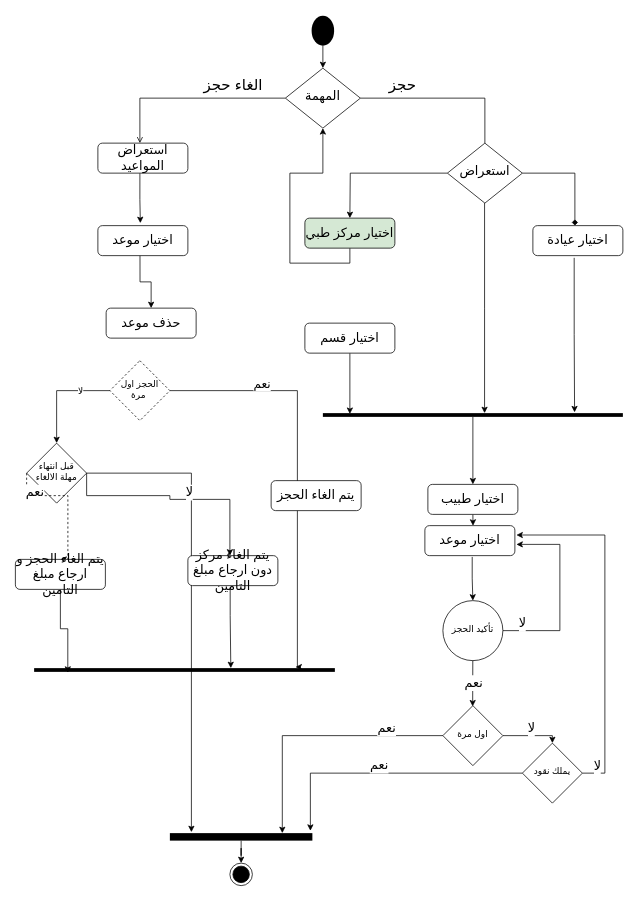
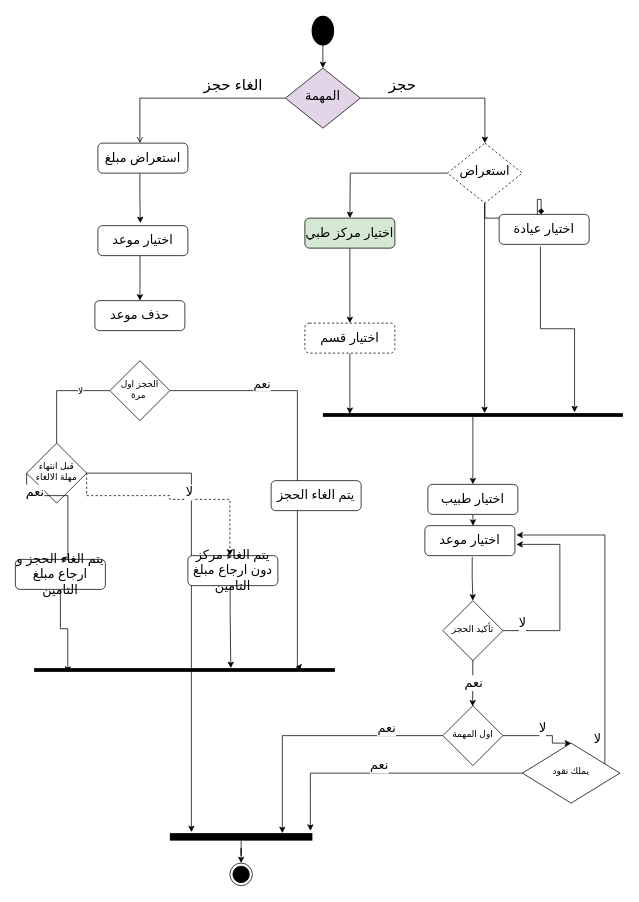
- <mxCell id="6" value="&lt;span style=&quot;font-size: 17px&quot;&gt;المهمة&lt;/span&gt;" style="rhombus;whiteSpace=wrap;html=1;shadow=0;fontFamily=Helvetica;fontSize=12;align=center;strokeWidth=1;spacing=6;spacingTop=-4;" parent="1" vertex="1"><mxGeometry x="380" y="90" width="100" height="80" as="geometry" /></mxCell>
+ <mxCell id="6" value="&lt;span style=&quot;font-size: 17px&quot;&gt;المهمة&lt;/span&gt;" style="rhombus;whiteSpace=wrap;html=1;shadow=0;fontFamily=Helvetica;fontSize=12;align=center;strokeWidth=1;spacing=6;spacingTop=-4;fillColor=#e1d5e7;" parent="1" vertex="1"><mxGeometry x="380" y="90" width="100" height="80" as="geometry" /></mxCell>
- <mxCell id="2" style="edgeStyle=orthogonalEdgeStyle;rounded=0;orthogonalLoop=1;jettySize=auto;html=1;entryX=0.5;entryY=0;entryDx=0;entryDy=0;endArrow=none;" parent="1" source="6" target="12" edge="1"><mxGeometry relative="1" as="geometry" /></mxCell>
+ <mxCell id="2" style="edgeStyle=orthogonalEdgeStyle;rounded=0;orthogonalLoop=1;jettySize=auto;html=1;entryX=0.5;entryY=0;entryDx=0;entryDy=0;" parent="1" source="6" target="12" edge="1"><mxGeometry relative="1" as="geometry" /></mxCell>
- <mxCell id="54" value="&lt;font style=&quot;font-size: 17px&quot;&gt;استعراض المواعيد&lt;/font&gt;" style="rounded=1;whiteSpace=wrap;html=1;fontSize=12;glass=0;strokeWidth=1;shadow=0;" vertex="1" parent="1"><mxGeometry x="130" y="190" width="120" height="40" as="geometry" /></mxCell>
+ <mxCell id="54" value="&lt;font style=&quot;font-size: 17px&quot;&gt;استعراض مبلغ&lt;/font&gt;" style="rounded=1;whiteSpace=wrap;html=1;fontSize=12;glass=0;strokeWidth=1;shadow=0;" vertex="1" parent="1"><mxGeometry x="130" y="190" width="120" height="40" as="geometry" /></mxCell>
- <mxCell id="19" value="" style="edgeStyle=orthogonalEdgeStyle;rounded=0;orthogonalLoop=1;jettySize=auto;html=1;exitX=0.5;exitY=1;exitDx=0;exitDy=0;" parent="1" source="57" target="6" edge="1"><mxGeometry relative="1" as="geometry"><mxPoint x="466" y="340" as="sourcePoint" /><mxPoint x="466" y="420" as="targetPoint" /></mxGeometry></mxCell>
+ <mxCell id="19" value="" style="edgeStyle=orthogonalEdgeStyle;rounded=0;orthogonalLoop=1;jettySize=auto;html=1;exitX=0.5;exitY=1;exitDx=0;exitDy=0;entryX=0.5;entryY=0;entryDx=0;entryDy=0;" parent="1" source="57" target="58" edge="1"><mxGeometry relative="1" as="geometry"><mxPoint x="466" y="340" as="sourcePoint" /><mxPoint x="466" y="420" as="targetPoint" /></mxGeometry></mxCell>
- <mxCell id="12" value="&lt;span style=&quot;font-size: 17px&quot;&gt;استعراض&lt;/span&gt;" style="rhombus;whiteSpace=wrap;html=1;shadow=0;fontFamily=Helvetica;fontSize=12;align=center;strokeWidth=1;spacing=6;spacingTop=-4;" parent="1" vertex="1"><mxGeometry x="596" y="190" width="100" height="80" as="geometry" /></mxCell>
+ <mxCell id="12" value="&lt;span style=&quot;font-size: 17px&quot;&gt;استعراض&lt;/span&gt;" style="rhombus;whiteSpace=wrap;html=1;shadow=0;fontFamily=Helvetica;fontSize=12;align=center;strokeWidth=1;spacing=6;spacingTop=-4;dashed=1;" parent="1" vertex="1"><mxGeometry x="596" y="190" width="100" height="80" as="geometry" /></mxCell>
- <mxCell id="59" value="&lt;font style=&quot;font-size: 17px&quot;&gt;اختيار عيادة&lt;/font&gt;" style="rounded=1;whiteSpace=wrap;html=1;fontSize=12;glass=0;strokeWidth=1;shadow=0;" vertex="1" parent="1"><mxGeometry x="710" y="300" width="120" height="40" as="geometry" /></mxCell>
+ <mxCell id="59" value="&lt;font style=&quot;font-size: 17px&quot;&gt;اختيار عيادة&lt;/font&gt;" style="rounded=1;whiteSpace=wrap;html=1;fontSize=12;glass=0;strokeWidth=1;shadow=0;" vertex="1" parent="1"><mxGeometry x="665" y="285" width="120" height="40" as="geometry" /></mxCell>
- <mxCell id="56" value="&lt;font style=&quot;font-size: 17px&quot;&gt;حذف موعد&lt;/font&gt;" style="rounded=1;whiteSpace=wrap;html=1;fontSize=12;glass=0;strokeWidth=1;shadow=0;" vertex="1" parent="1"><mxGeometry x="141" y="410" width="120" height="40" as="geometry" /></mxCell>
+ <mxCell id="56" value="&lt;font style=&quot;font-size: 17px&quot;&gt;حذف موعد&lt;/font&gt;" style="rounded=1;whiteSpace=wrap;html=1;fontSize=12;glass=0;strokeWidth=1;shadow=0;" vertex="1" parent="1"><mxGeometry x="126" y="400" width="120" height="40" as="geometry" /></mxCell>
- <mxCell id="58" value="&lt;font style=&quot;font-size: 17px&quot;&gt;اختيار قسم&lt;/font&gt;" style="rounded=1;whiteSpace=wrap;html=1;fontSize=12;glass=0;strokeWidth=1;shadow=0;" vertex="1" parent="1"><mxGeometry x="406" y="430" width="120" height="40" as="geometry" /></mxCell>
+ <mxCell id="58" value="&lt;font style=&quot;font-size: 17px&quot;&gt;اختيار قسم&lt;/font&gt;" style="rounded=1;whiteSpace=wrap;html=1;fontSize=12;glass=0;strokeWidth=1;shadow=0;dashed=1;" vertex="1" parent="1"><mxGeometry x="406" y="430" width="120" height="40" as="geometry" /></mxCell>
- <mxCell id="51" value="الحجز اول مرة&amp;nbsp;" style="rhombus;whiteSpace=wrap;html=1;shadow=0;strokeWidth=1;spacing=6;spacingTop=-4;dashed=1;" parent="1" vertex="1"><mxGeometry x="146" y="480" width="80" height="80" as="geometry" /></mxCell>
+ <mxCell id="51" value="الحجز اول مرة&amp;nbsp;" style="rhombus;whiteSpace=wrap;html=1;shadow=0;strokeWidth=1;spacing=6;spacingTop=-4;" parent="1" vertex="1"><mxGeometry x="146" y="480" width="80" height="80" as="geometry" /></mxCell>
- <mxCell id="42" style="edgeStyle=orthogonalEdgeStyle;rounded=0;orthogonalLoop=1;jettySize=auto;html=1;entryX=0.5;entryY=0;entryDx=0;entryDy=0;" parent="1" source="51" target="41" edge="1"><mxGeometry relative="1" as="geometry"><mxPoint x="186.059" y="490" as="sourcePoint" /><mxPoint x="186" y="560" as="targetPoint" /></mxGeometry></mxCell>
+ <mxCell id="42" style="edgeStyle=orthogonalEdgeStyle;rounded=0;orthogonalLoop=1;jettySize=auto;html=1;entryX=0.5;entryY=0;entryDx=0;entryDy=0;endArrow=none;" parent="1" source="51" target="41" edge="1"><mxGeometry relative="1" as="geometry"><mxPoint x="186.059" y="490" as="sourcePoint" /><mxPoint x="186" y="560" as="targetPoint" /></mxGeometry></mxCell>
- <mxCell id="47" value="" style="edgeStyle=orthogonalEdgeStyle;rounded=0;orthogonalLoop=1;jettySize=auto;html=1;exitX=1;exitY=0.5;exitDx=0;exitDy=0;entryX=0.467;entryY=0;entryDx=0;entryDy=0;entryPerimeter=0;" parent="1" source="41" target="63" edge="1"><mxGeometry relative="1" as="geometry"><Array as="points"><mxPoint x="226" y="660" /><mxPoint x="226" y="665" /><mxPoint x="306" y="665" /></Array><mxPoint x="240" y="665" as="sourcePoint" /><mxPoint x="306" y="730" as="targetPoint" /></mxGeometry></mxCell>
+ <mxCell id="47" value="" style="edgeStyle=orthogonalEdgeStyle;rounded=0;orthogonalLoop=1;jettySize=auto;html=1;exitX=1;exitY=0.5;exitDx=0;exitDy=0;entryX=0.467;entryY=0;entryDx=0;entryDy=0;entryPerimeter=0;dashed=1;" parent="1" source="41" target="63" edge="1"><mxGeometry relative="1" as="geometry"><Array as="points"><mxPoint x="226" y="660" /><mxPoint x="226" y="665" /><mxPoint x="306" y="665" /></Array><mxPoint x="240" y="665" as="sourcePoint" /><mxPoint x="306" y="730" as="targetPoint" /></mxGeometry></mxCell>
- <mxCell id="45" style="edgeStyle=orthogonalEdgeStyle;rounded=0;orthogonalLoop=1;jettySize=auto;html=1;exitX=0;exitY=0.5;exitDx=0;exitDy=0;entryX=0.5;entryY=0;entryDx=0;entryDy=0;dashed=1;" parent="1" source="41" target="64" edge="1"><mxGeometry relative="1" as="geometry"><mxPoint x="90" y="730" as="targetPoint" /><Array as="points"><mxPoint x="90" y="660" /></Array><mxPoint x="270" y="641" as="sourcePoint" /></mxGeometry></mxCell>
+ <mxCell id="45" style="edgeStyle=orthogonalEdgeStyle;rounded=0;orthogonalLoop=1;jettySize=auto;html=1;exitX=0;exitY=0.5;exitDx=0;exitDy=0;entryX=0.5;entryY=0;entryDx=0;entryDy=0;" parent="1" source="41" target="64" edge="1"><mxGeometry relative="1" as="geometry"><mxPoint x="90" y="730" as="targetPoint" /><Array as="points"><mxPoint x="90" y="660" /></Array><mxPoint x="270" y="641" as="sourcePoint" /></mxGeometry></mxCell>
- <mxCell id="27" value="تأكيد الحجز" style="ellipse;whiteSpace=wrap;html=1;shadow=0;strokeWidth=1;spacing=6;spacingTop=-4;" parent="1" vertex="1"><mxGeometry x="590" y="800" width="80" height="80" as="geometry" /></mxCell>
+ <mxCell id="27" value="تأكيد الحجز" style="rhombus;whiteSpace=wrap;html=1;shadow=0;strokeWidth=1;spacing=6;spacingTop=-4;" parent="1" vertex="1"><mxGeometry x="590" y="800" width="80" height="80" as="geometry" /></mxCell>
- <mxCell id="32" value="اول مرة" style="rhombus;whiteSpace=wrap;html=1;shadow=0;strokeWidth=1;spacing=6;spacingTop=-4;" parent="1" vertex="1"><mxGeometry x="590" y="940" width="80" height="80" as="geometry" /></mxCell>
+ <mxCell id="32" value="اول المهمة" style="rhombus;whiteSpace=wrap;html=1;shadow=0;strokeWidth=1;spacing=6;spacingTop=-4;" parent="1" vertex="1"><mxGeometry x="590" y="940" width="80" height="80" as="geometry" /></mxCell>
- <mxCell id="37" value="يملك نقود" style="rhombus;whiteSpace=wrap;html=1;shadow=0;strokeWidth=1;spacing=6;spacingTop=-4;" parent="1" vertex="1"><mxGeometry x="696" y="990" width="80" height="80" as="geometry" /></mxCell>
+ <mxCell id="37" value="يملك نقود" style="rhombus;whiteSpace=wrap;html=1;shadow=0;strokeWidth=1;spacing=6;spacingTop=-4;" parent="1" vertex="1"><mxGeometry x="696" y="990" width="130" height="80" as="geometry" /></mxCell>
